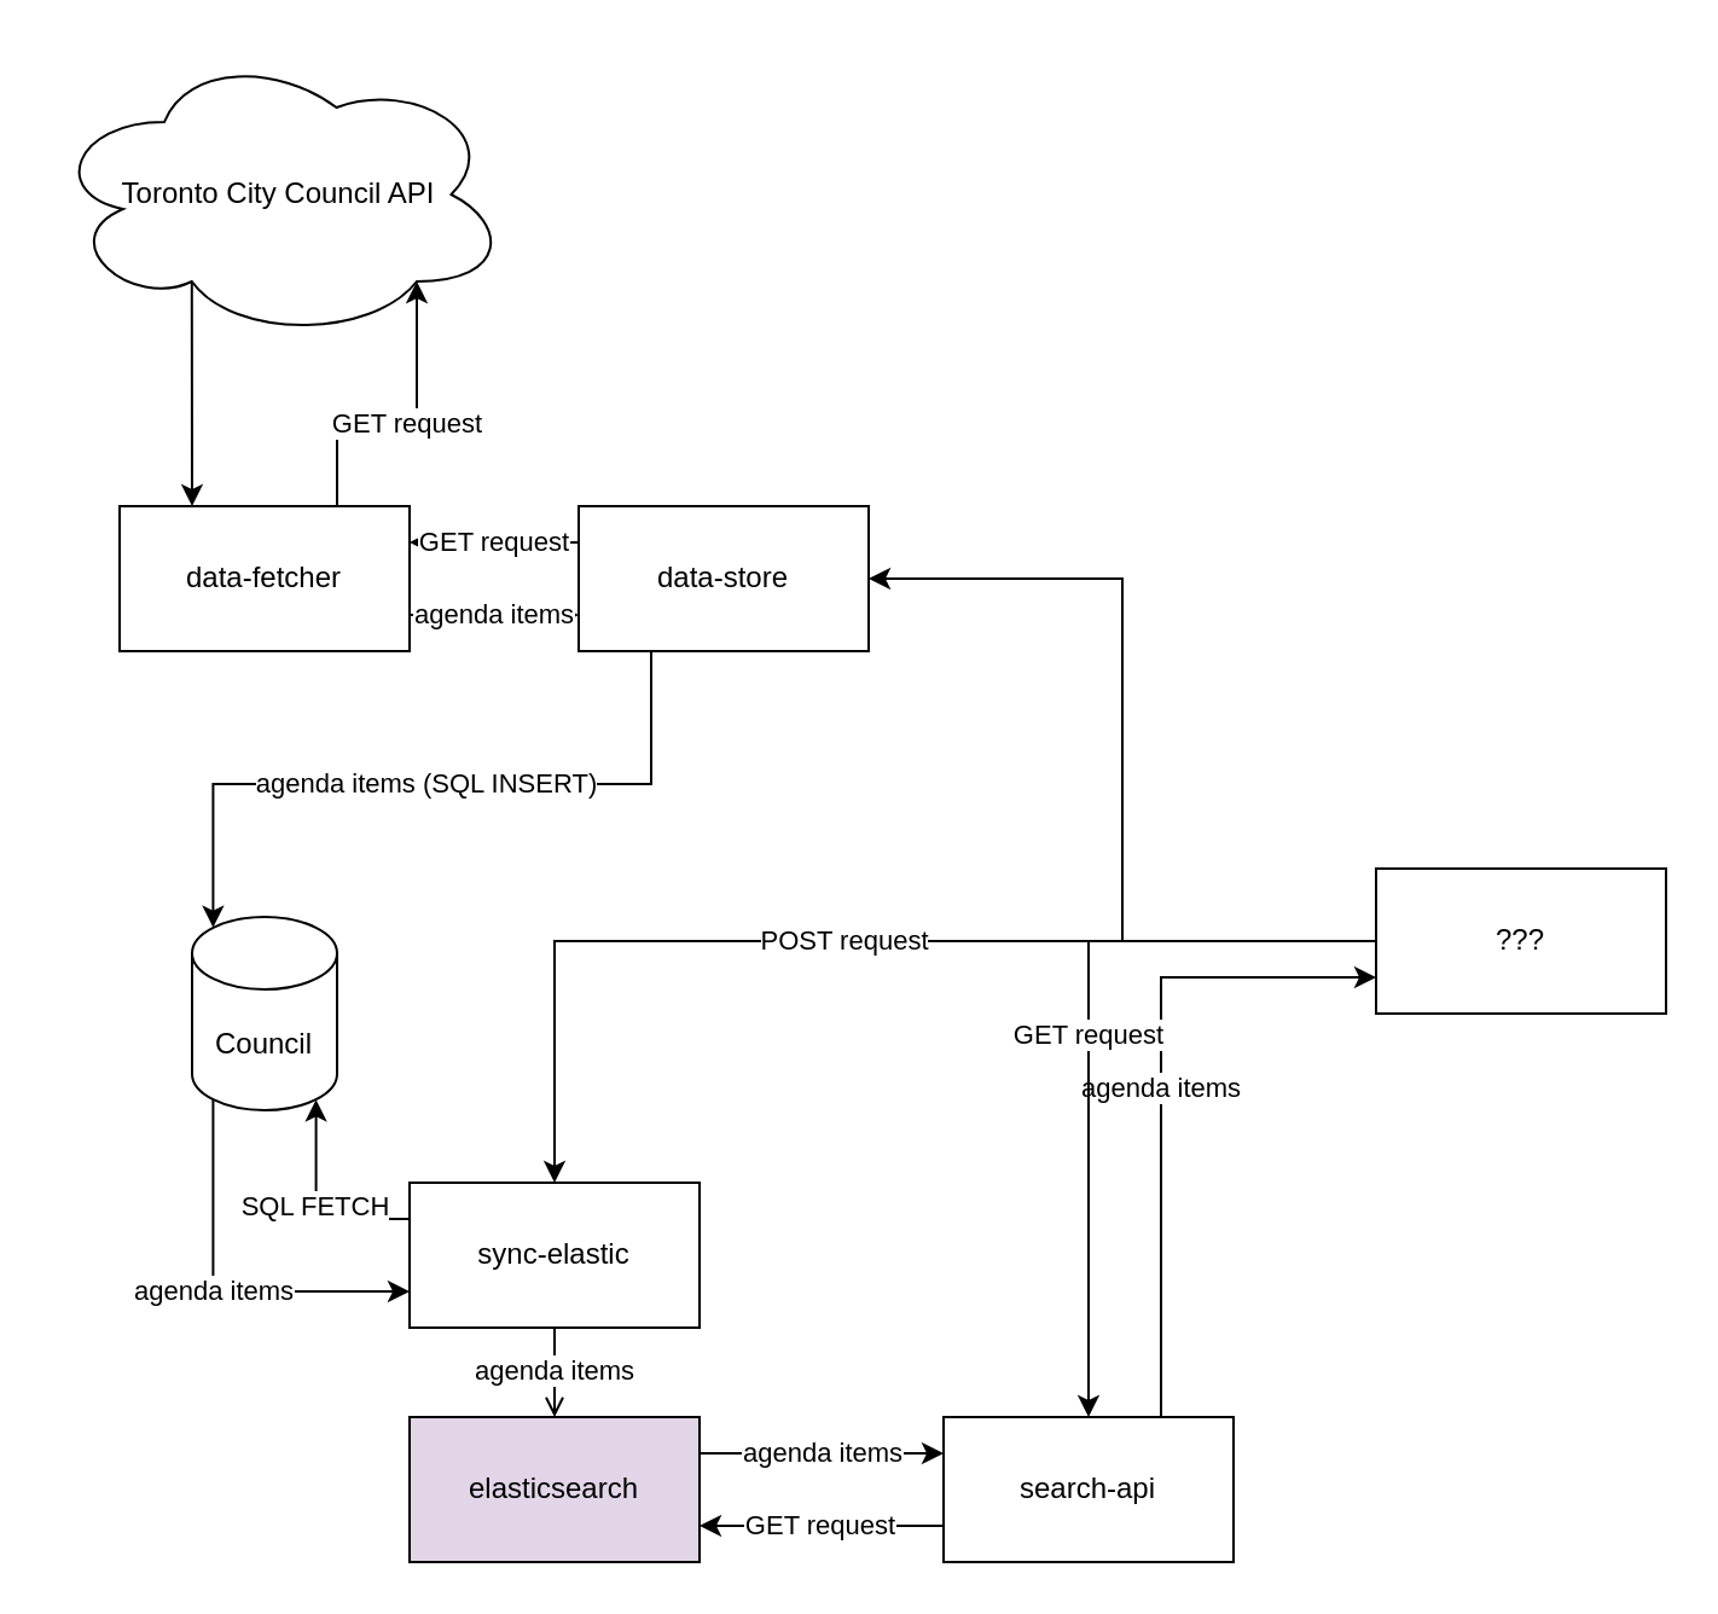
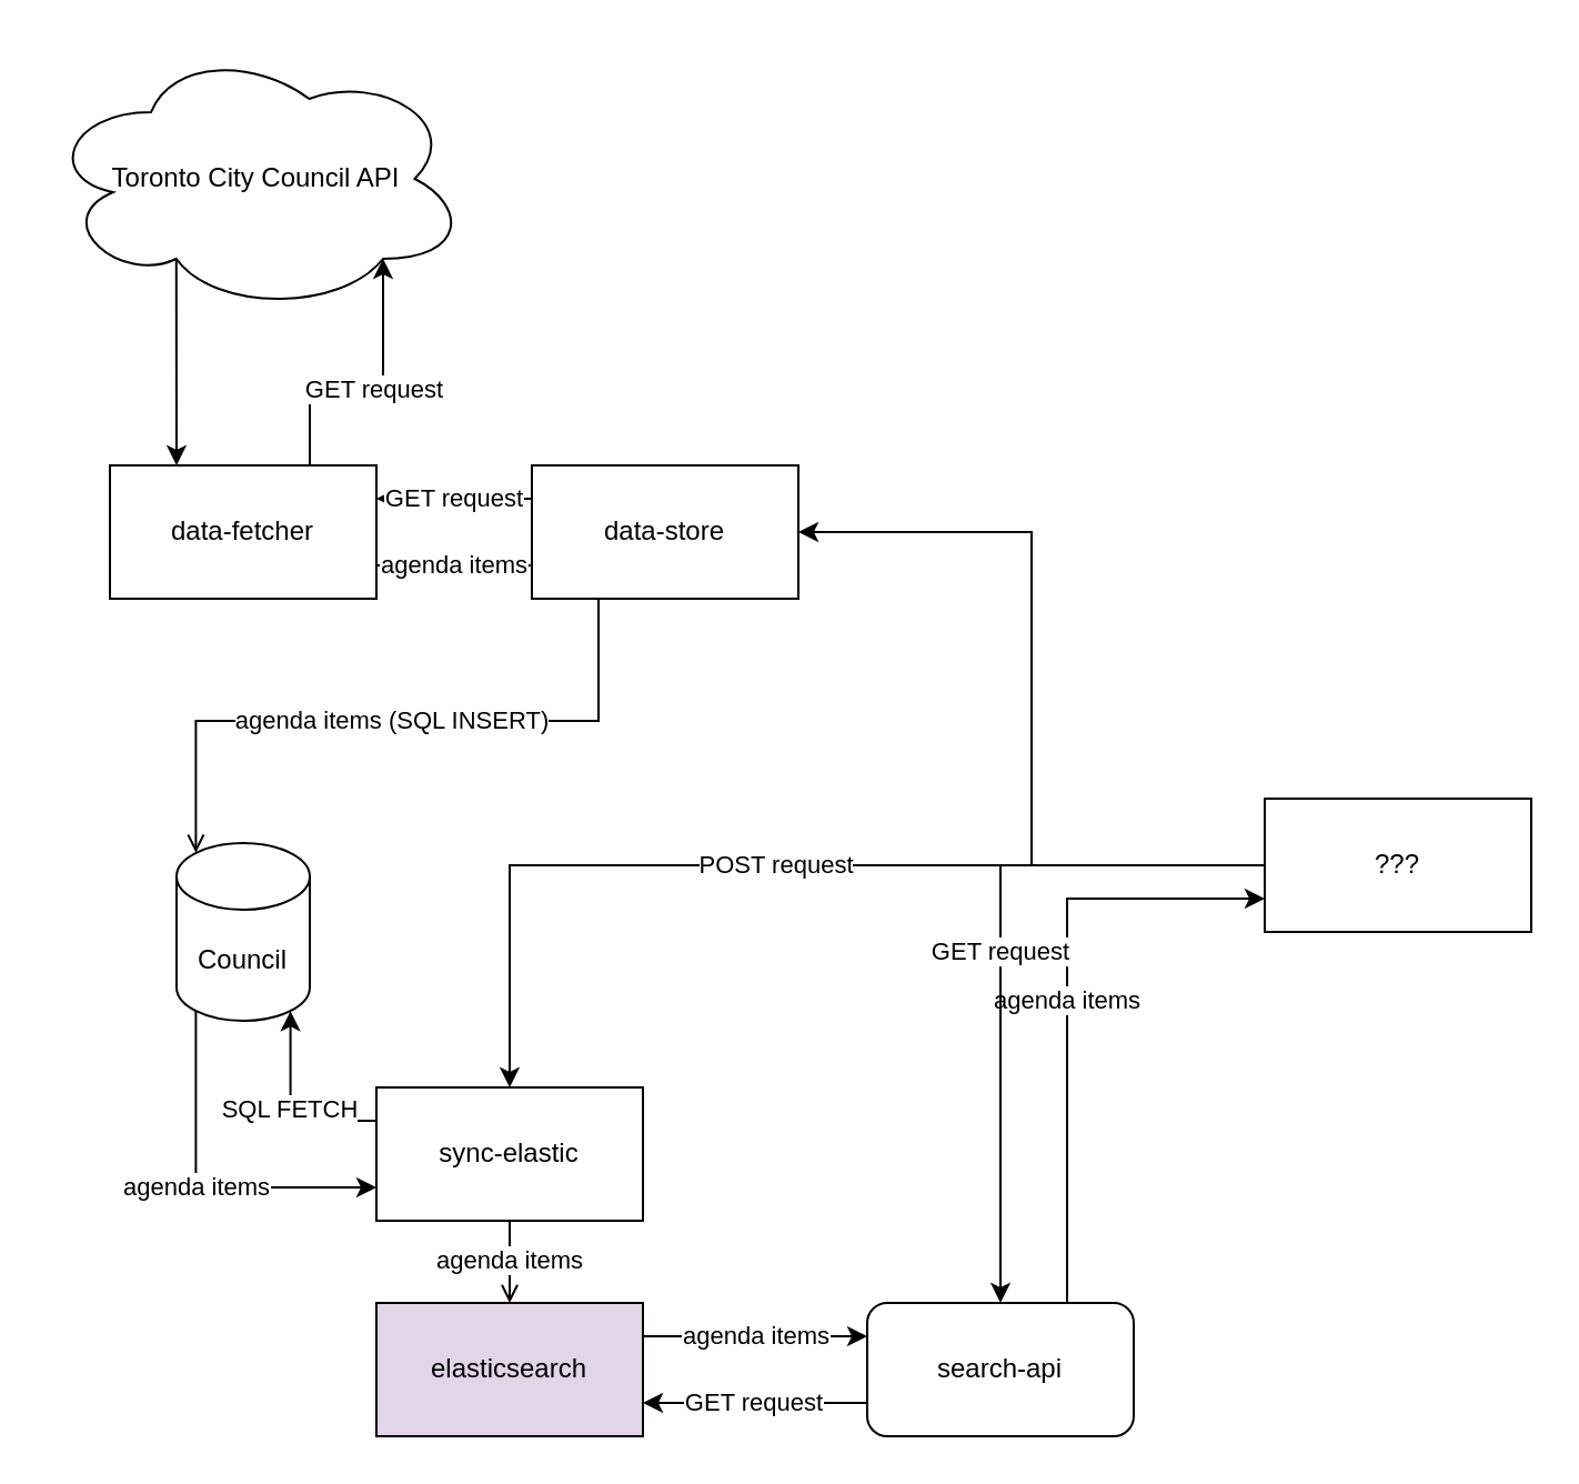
- <mxCell id="23" value="agenda items (SQL INSERT)" style="edgeStyle=orthogonalEdgeStyle;rounded=0;orthogonalLoop=1;jettySize=auto;html=1;exitX=0.25;exitY=1;exitDx=0;exitDy=0;entryX=0.145;entryY=0;entryDx=0;entryDy=4.35;entryPerimeter=0;" parent="1" source="7" target="12" edge="1"><mxGeometry relative="1" as="geometry" /></mxCell>
+ <mxCell id="23" value="agenda items (SQL INSERT)" style="edgeStyle=orthogonalEdgeStyle;rounded=0;orthogonalLoop=1;jettySize=auto;html=1;exitX=0.25;exitY=1;exitDx=0;exitDy=0;entryX=0.145;entryY=0;entryDx=0;entryDy=4.35;entryPerimeter=0;endArrow=open;" parent="1" source="7" target="12" edge="1"><mxGeometry relative="1" as="geometry" /></mxCell>
- <mxCell id="10" value="search-api" style="rounded=0;whiteSpace=wrap;html=1;" parent="1" vertex="1"><mxGeometry x="390" y="586" width="120" height="60" as="geometry" /></mxCell>
+ <mxCell id="10" value="search-api" style="whiteSpace=wrap;html=1;rounded=1;" parent="1" vertex="1"><mxGeometry x="390" y="586" width="120" height="60" as="geometry" /></mxCell>
